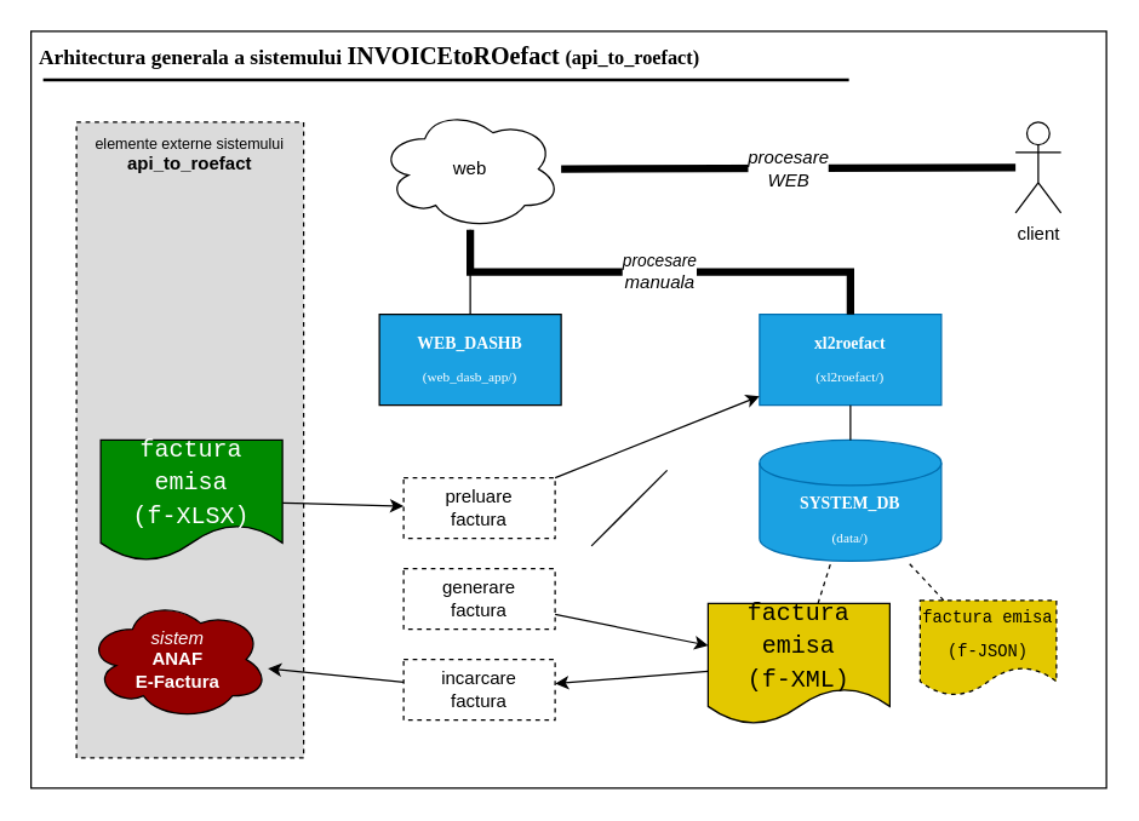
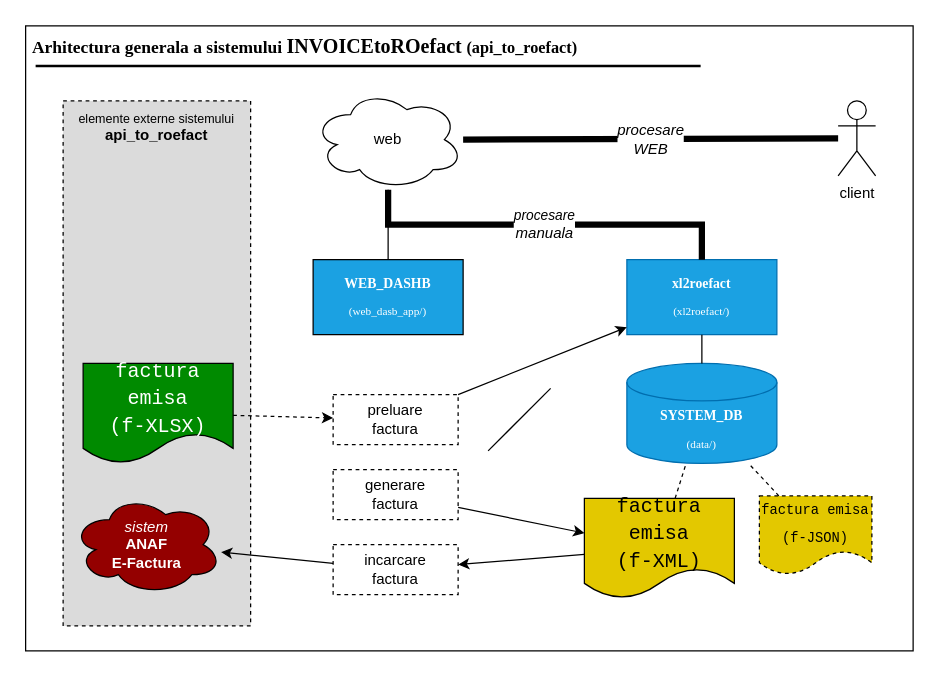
- <mxCell id="20" value="" style="endArrow=classic;html=1;rounded=0;endFill=1;strokeColor=#000000;" parent="1" source="8" target="16" edge="1"><mxGeometry width="50" height="50" relative="1" as="geometry"><mxPoint x="96" y="465" as="sourcePoint" /><mxPoint x="146" y="415" as="targetPoint" /></mxGeometry></mxCell>
+ <mxCell id="20" value="" style="endArrow=classic;html=1;rounded=0;endFill=1;strokeColor=#000000;dashed=1;" parent="1" source="8" target="16" edge="1"><mxGeometry width="50" height="50" relative="1" as="geometry"><mxPoint x="96" y="465" as="sourcePoint" /><mxPoint x="146" y="415" as="targetPoint" /></mxGeometry></mxCell>
